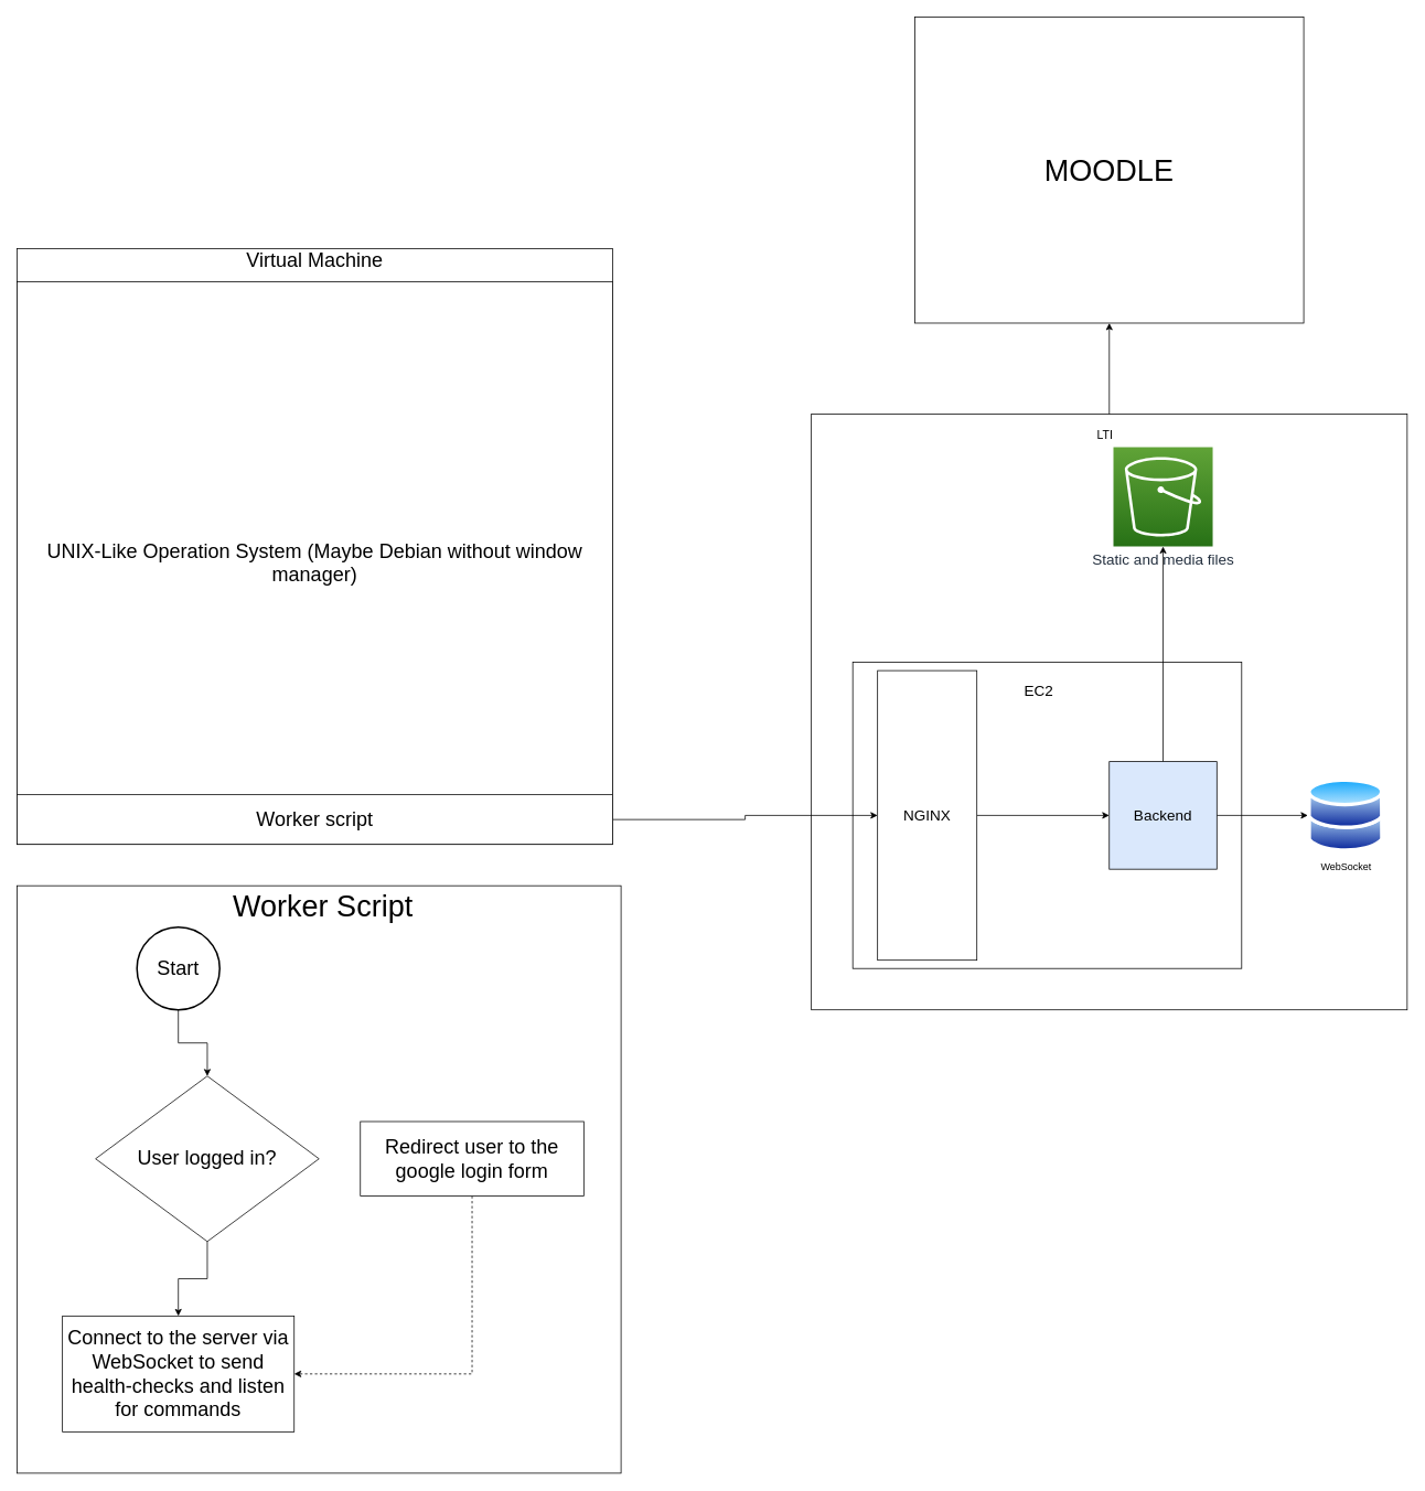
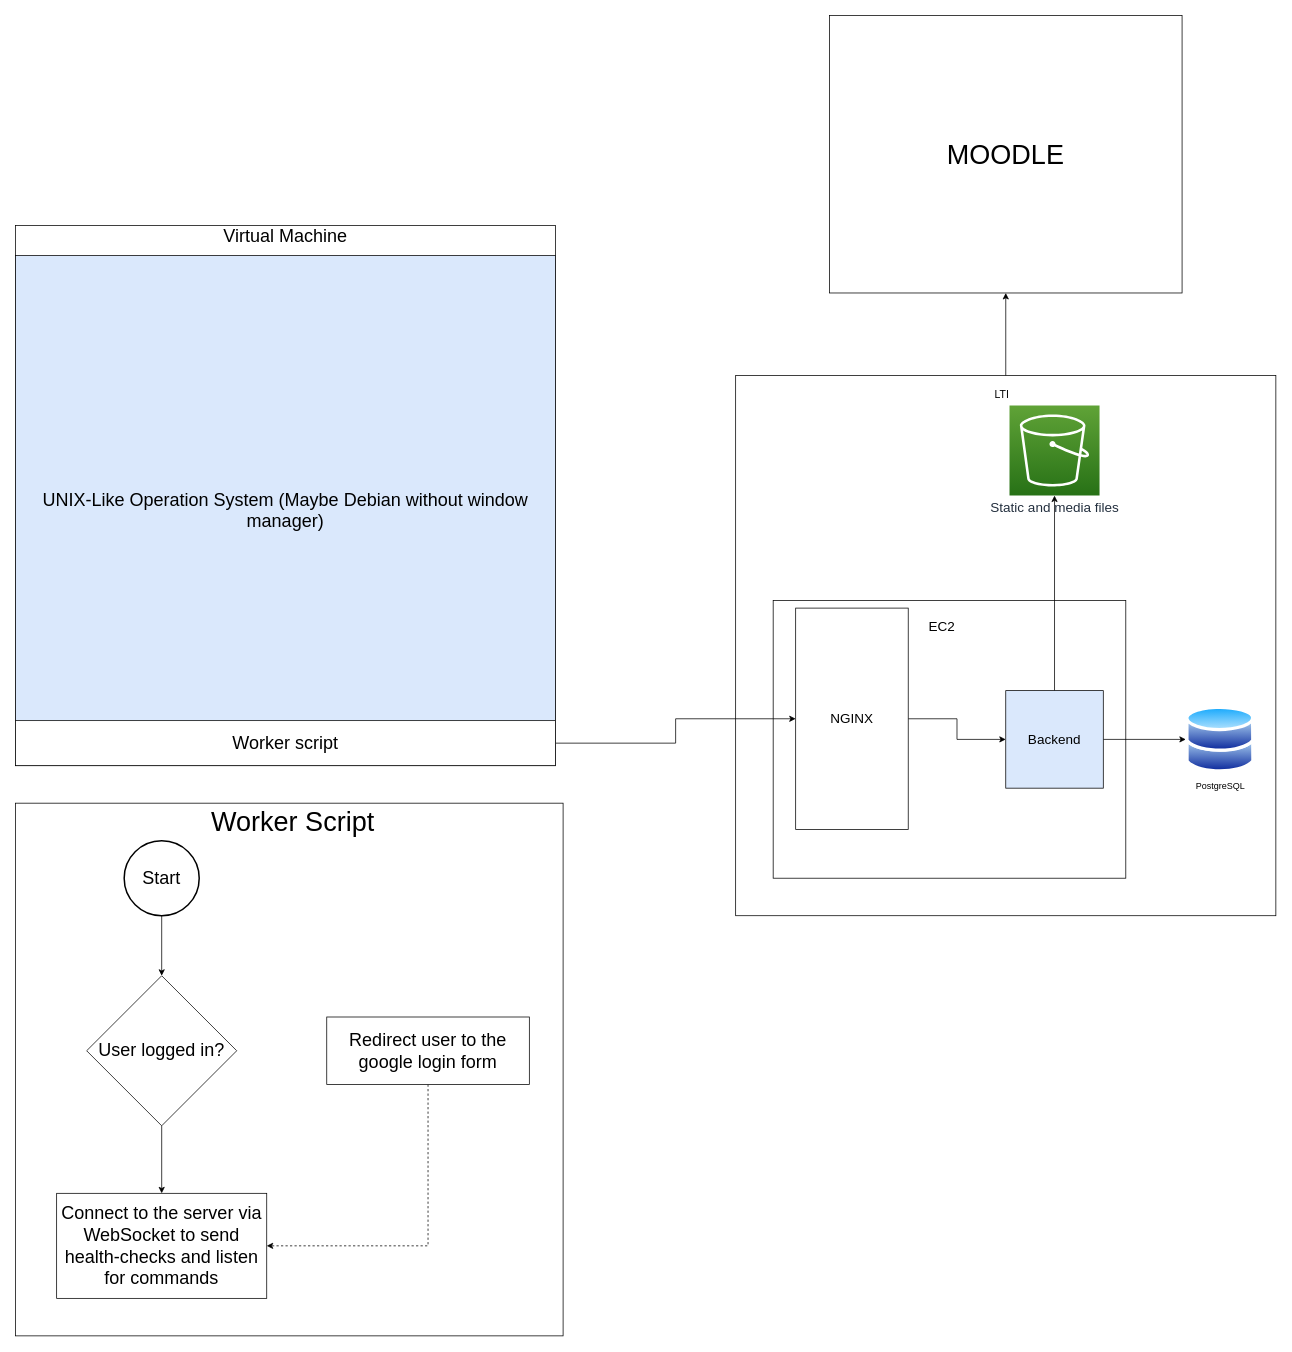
- <mxCell id="17" value="&lt;font style=&quot;font-size: 24px;&quot;&gt;UNIX-Like Operation System (Maybe Debian without window manager)&lt;/font&gt;" style="rounded=0;whiteSpace=wrap;html=1;" parent="1" vertex="1"><mxGeometry x="20" y="340" width="720" height="680" as="geometry" /></mxCell>
+ <mxCell id="17" value="&lt;font style=&quot;font-size: 24px;&quot;&gt;UNIX-Like Operation System (Maybe Debian without window manager)&lt;/font&gt;" style="rounded=0;whiteSpace=wrap;html=1;fillColor=#dae8fc;" parent="1" vertex="1"><mxGeometry x="20" y="340" width="720" height="680" as="geometry" /></mxCell>
- <mxCell id="11" value="&lt;font style=&quot;font-size: 18px;&quot;&gt;NGINX&lt;/font&gt;" style="rounded=0;whiteSpace=wrap;html=1;" parent="1" vertex="1"><mxGeometry x="1060" y="810" width="120" height="350" as="geometry" /></mxCell>
+ <mxCell id="11" value="&lt;font style=&quot;font-size: 18px;&quot;&gt;NGINX&lt;/font&gt;" style="rounded=0;whiteSpace=wrap;html=1;" parent="1" vertex="1"><mxGeometry x="1060" y="810" width="150" height="295" as="geometry" /></mxCell>
- <mxCell id="12" value="WebSocket" style="image;aspect=fixed;perimeter=ellipsePerimeter;html=1;align=center;shadow=0;dashed=0;spacingTop=3;image=img/lib/active_directory/databases.svg;" parent="1" vertex="1"><mxGeometry x="1580" y="940" width="91.84" height="90" as="geometry" /></mxCell>
+ <mxCell id="12" value="PostgreSQL" style="image;aspect=fixed;perimeter=ellipsePerimeter;html=1;align=center;shadow=0;dashed=0;spacingTop=3;image=img/lib/active_directory/databases.svg;" parent="1" vertex="1"><mxGeometry x="1580" y="940" width="91.84" height="90" as="geometry" /></mxCell>
- <mxCell id="23" value="&lt;font style=&quot;font-size: 24px;&quot;&gt;User logged in?&lt;/font&gt;" style="rhombus;whiteSpace=wrap;html=1;" parent="1" vertex="1"><mxGeometry x="115" y="1300" width="270" height="200" as="geometry" /></mxCell>
+ <mxCell id="23" value="&lt;font style=&quot;font-size: 24px;&quot;&gt;User logged in?&lt;/font&gt;" style="rhombus;whiteSpace=wrap;html=1;" parent="1" vertex="1"><mxGeometry x="115" y="1300" width="200" height="200" as="geometry" /></mxCell>
